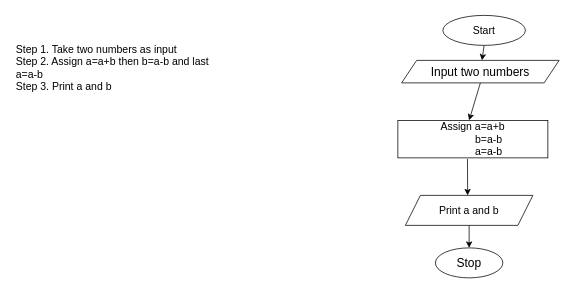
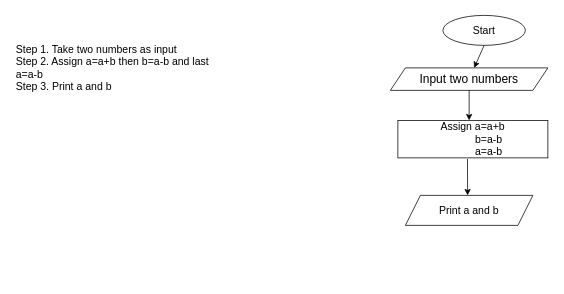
- <mxCell id="4" value="&lt;font size=&quot;3&quot;&gt;Input two numbers&lt;/font&gt;" style="shape=parallelogram;perimeter=parallelogramPerimeter;whiteSpace=wrap;html=1;fixedSize=1;" vertex="1" parent="1"><mxGeometry x="535" y="80" width="210" height="30" as="geometry" /></mxCell>
+ <mxCell id="4" value="&lt;font size=&quot;3&quot;&gt;Input two numbers&lt;/font&gt;" style="shape=parallelogram;perimeter=parallelogramPerimeter;whiteSpace=wrap;html=1;fixedSize=1;" vertex="1" parent="1"><mxGeometry x="520" y="90" width="210" height="30" as="geometry" /></mxCell>
- <mxCell id="9" value="" style="endArrow=classic;html=1;exitX=0.5;exitY=1;exitDx=0;exitDy=0;" edge="1" parent="1" source="8" target="10"><mxGeometry width="50" height="50" relative="1" as="geometry"><mxPoint x="400" y="160" as="sourcePoint" /><mxPoint x="625" y="340" as="targetPoint" /></mxGeometry></mxCell>
- <mxCell id="10" value="&lt;font size=&quot;3&quot;&gt;Stop&lt;/font&gt;" style="ellipse;whiteSpace=wrap;html=1;" vertex="1" parent="1"><mxGeometry x="580" y="330" width="90" height="40" as="geometry" /></mxCell>
